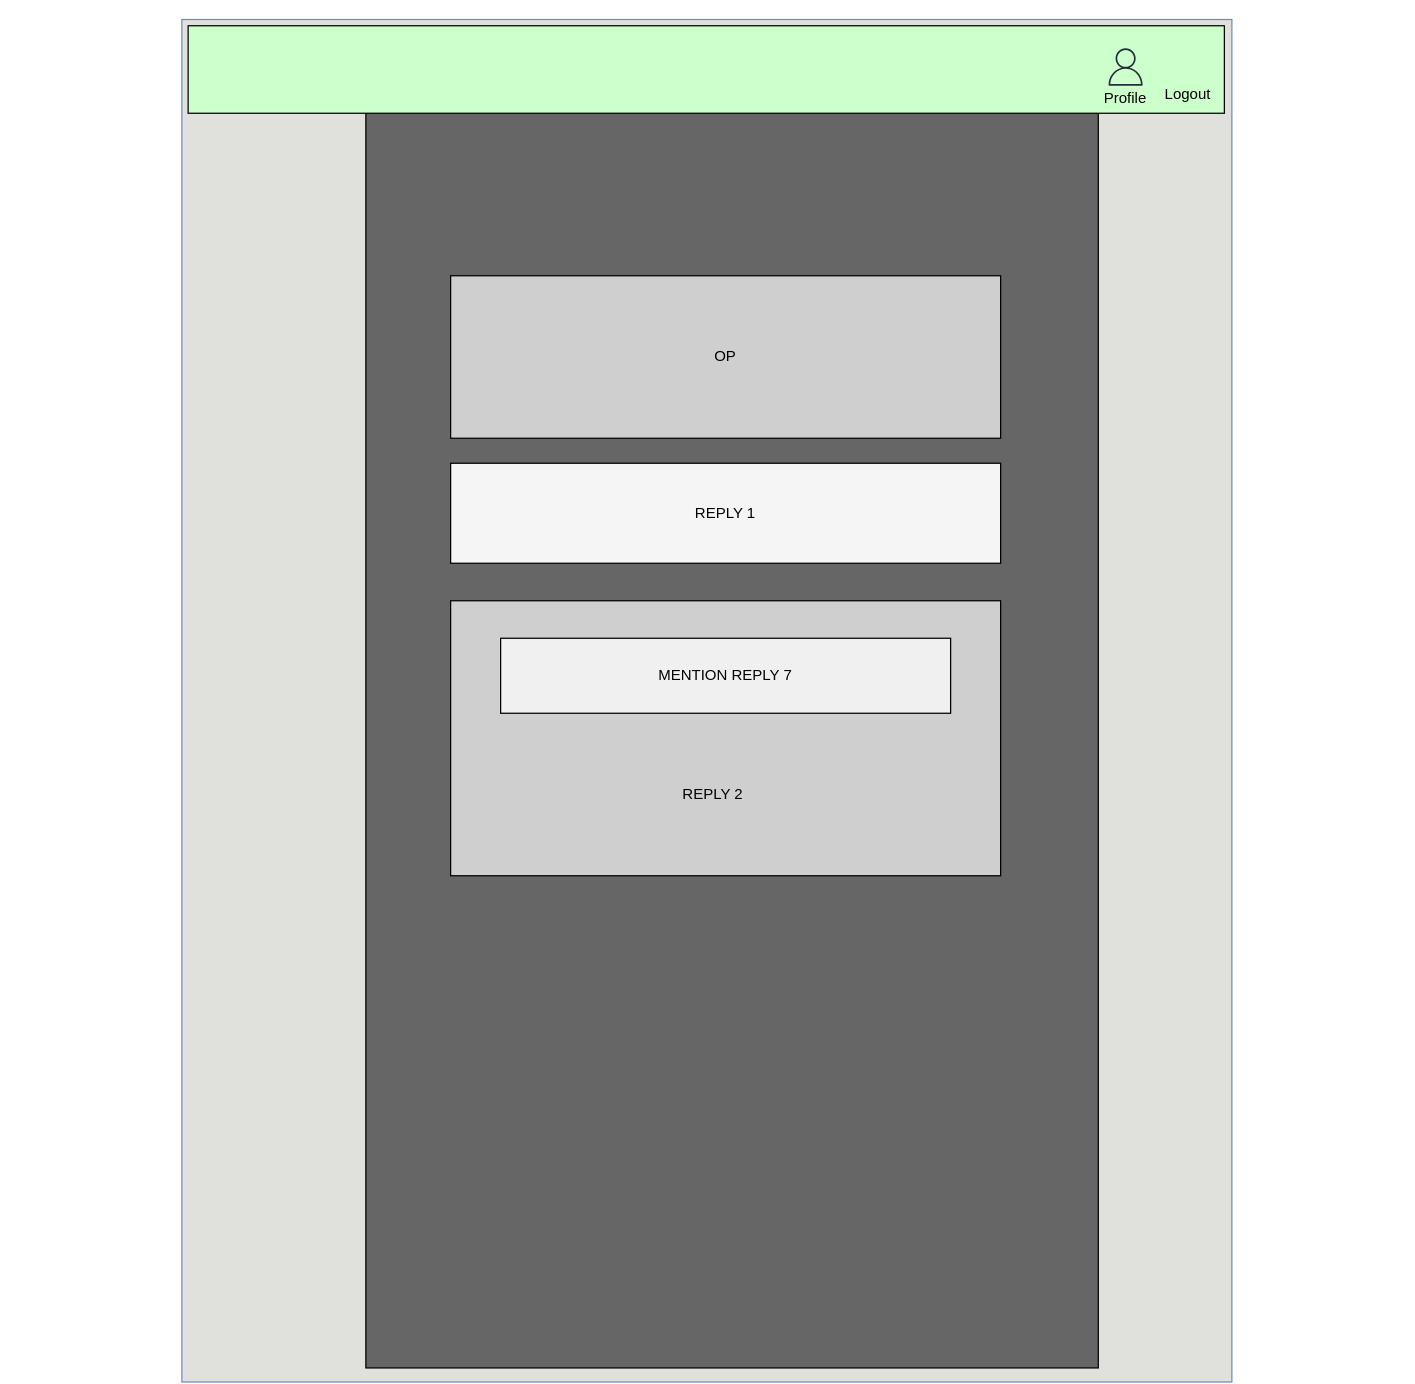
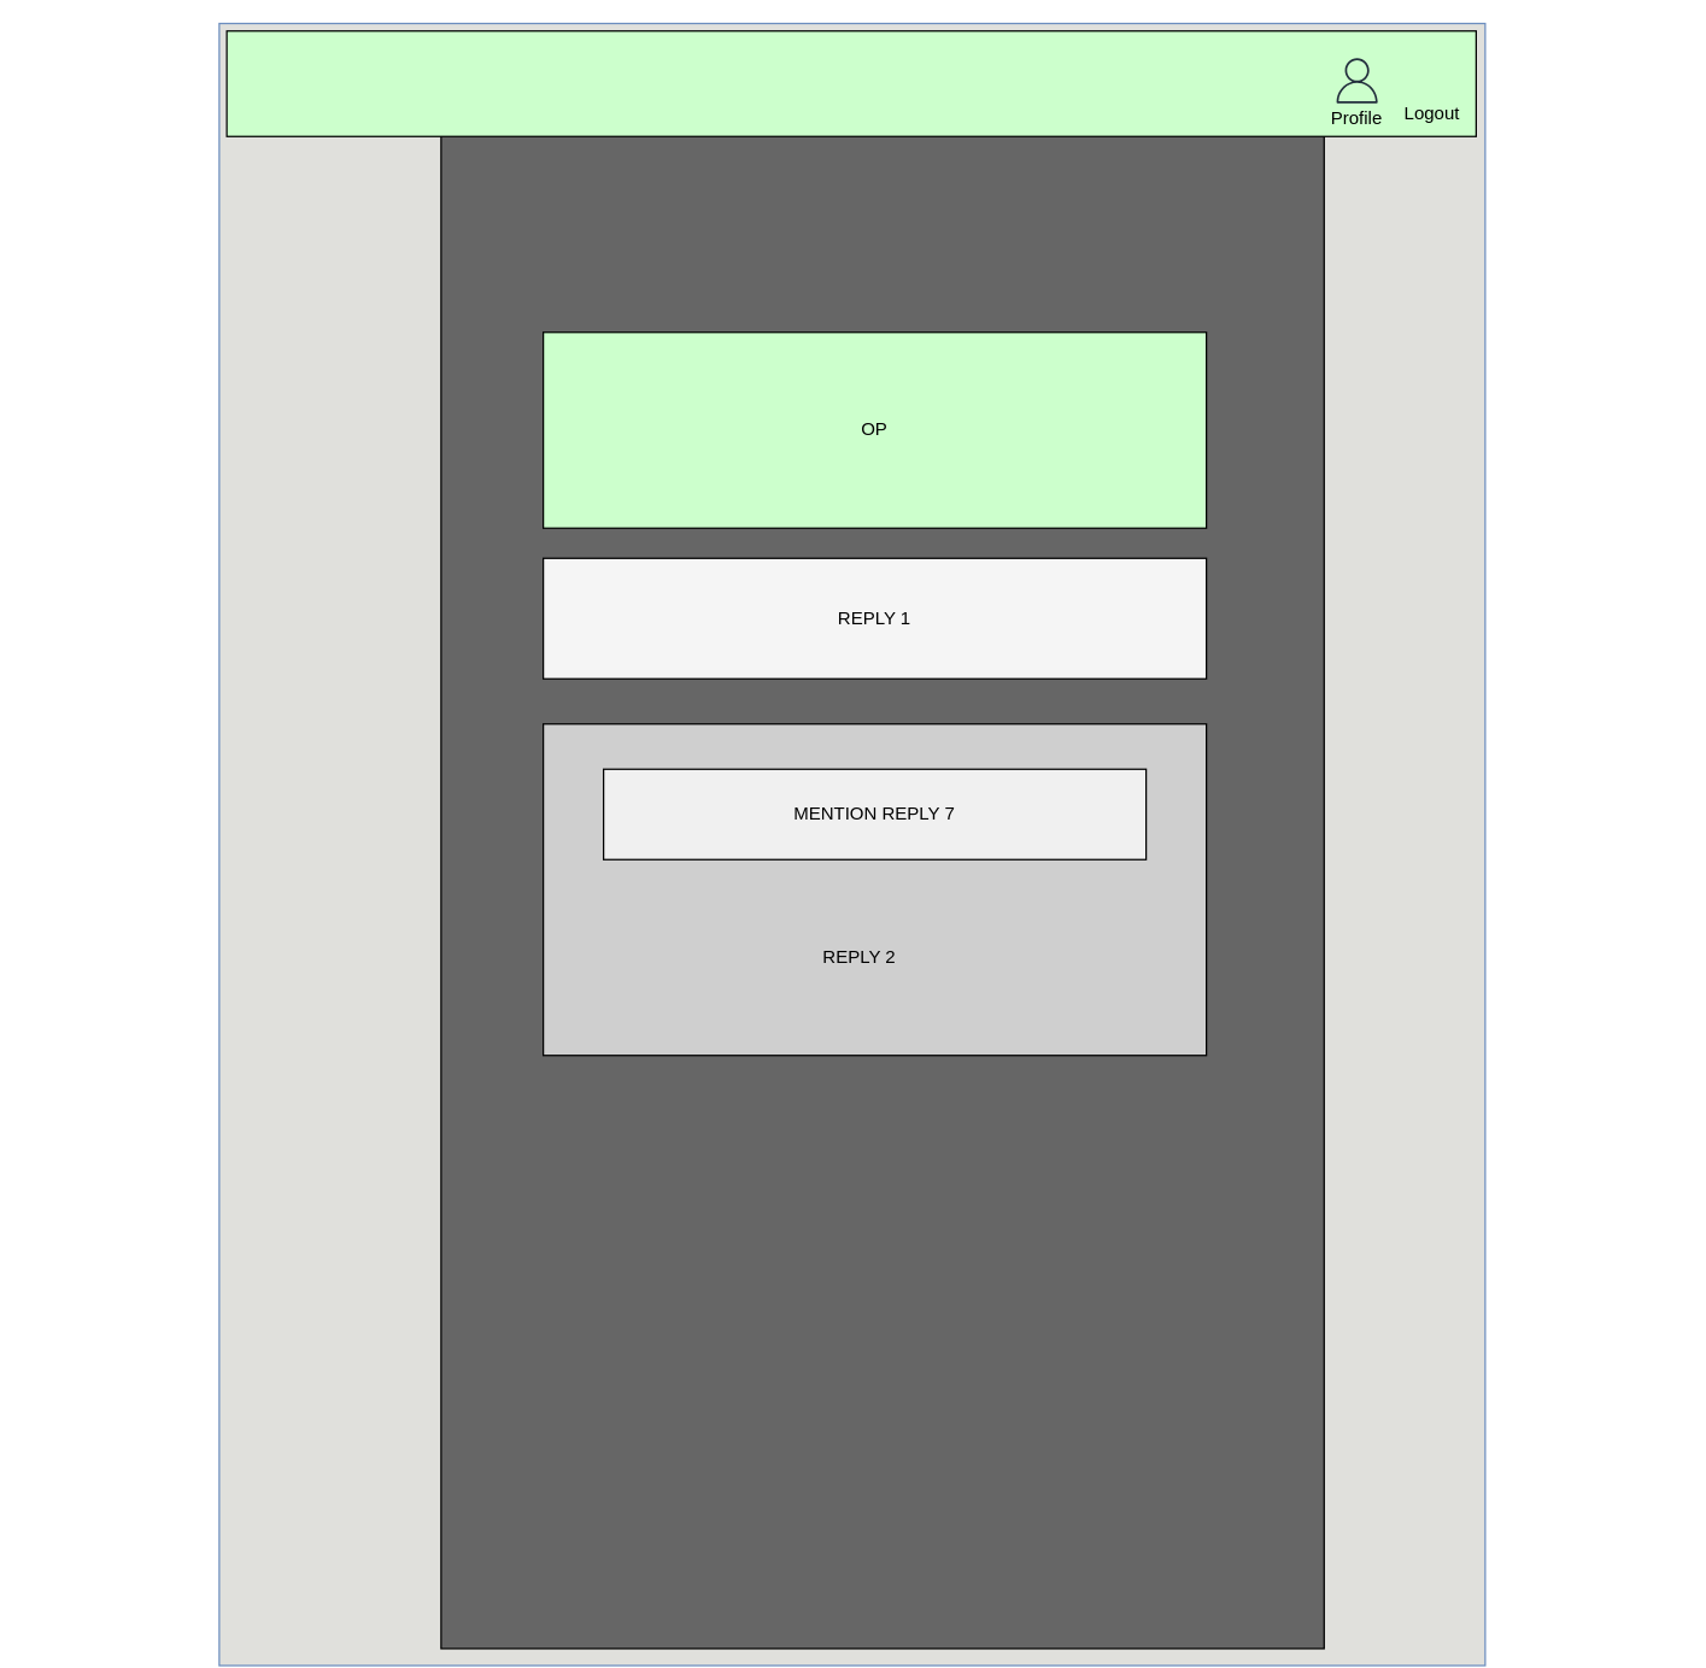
- <mxCell id="10" value="OP" style="rounded=0;whiteSpace=wrap;html=1;fillColor=#CFCFCF;" vertex="1" parent="1"><mxGeometry x="360" y="220" width="440" height="130" as="geometry" /></mxCell>
+ <mxCell id="10" value="OP" style="rounded=0;whiteSpace=wrap;html=1;fillColor=#ccffcc;" vertex="1" parent="1"><mxGeometry x="360" y="220" width="440" height="130" as="geometry" /></mxCell>
